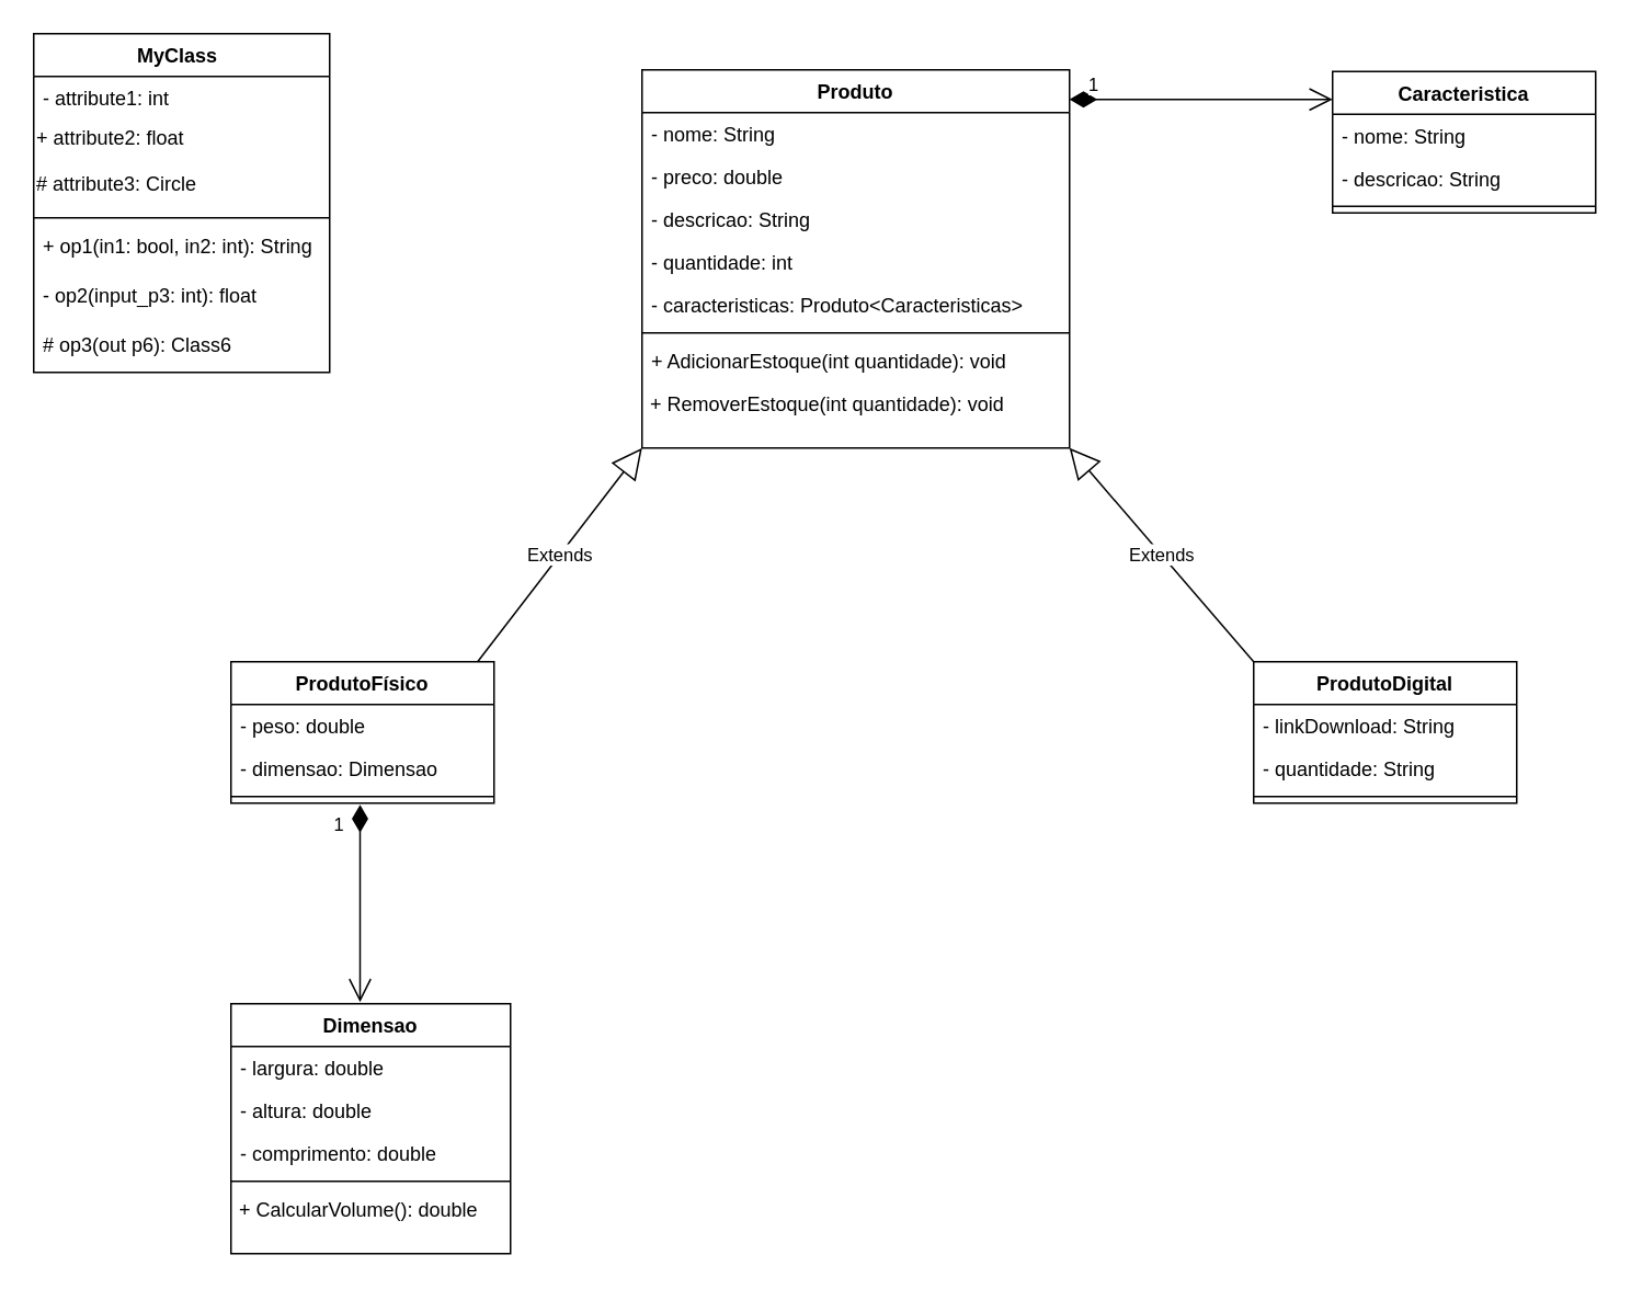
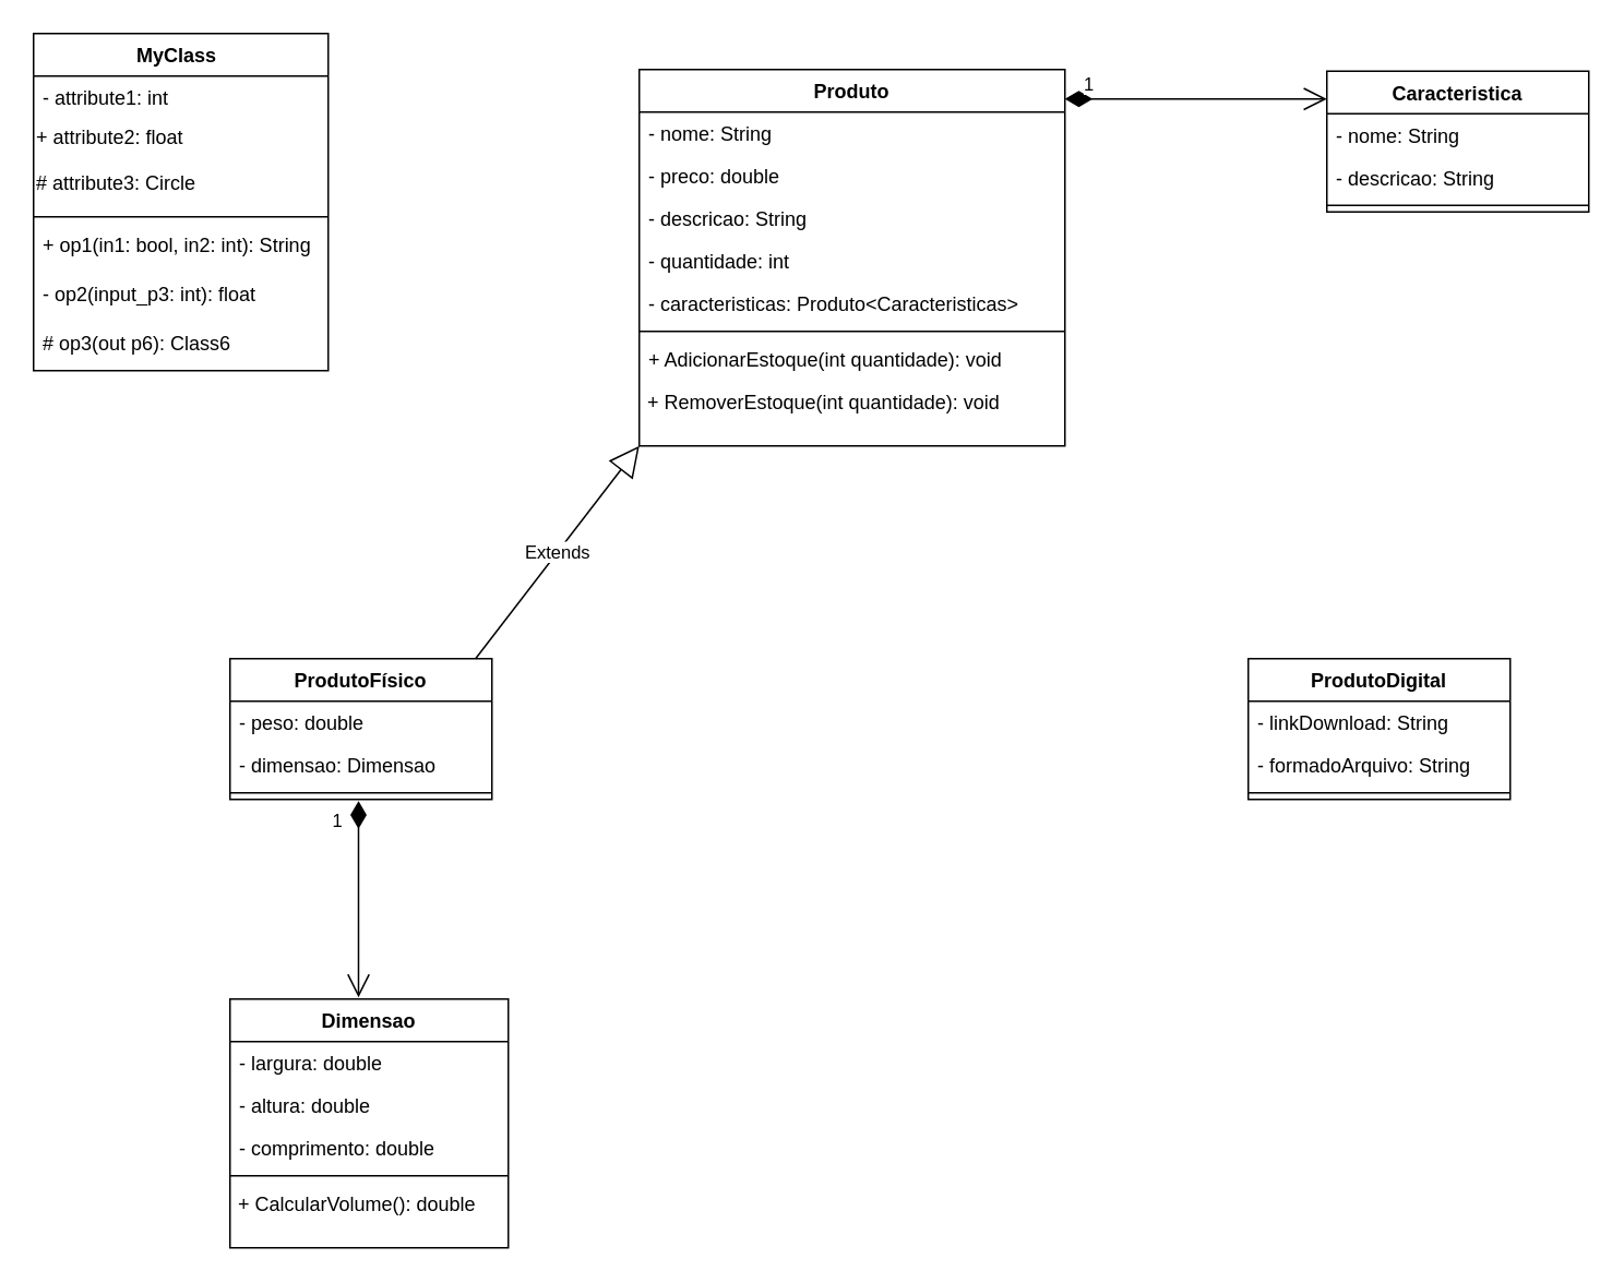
- <mxCell id="28" value="Extends" style="endArrow=block;endSize=16;endFill=0;html=1;rounded=0;entryX=1;entryY=1;entryDx=0;entryDy=0;exitX=0;exitY=0;exitDx=0;exitDy=0;" edge="1" parent="1" source="24" target="10"><mxGeometry width="160" relative="1" as="geometry"><mxPoint x="710" y="402" as="sourcePoint" /><mxPoint x="810" y="272" as="targetPoint" /><mxPoint as="offset" /></mxGeometry></mxCell>
- <mxCell id="26" value="- quantidade: String" style="text;strokeColor=none;fillColor=none;align=left;verticalAlign=top;spacingLeft=4;spacingRight=4;overflow=hidden;rotatable=0;points=[[0,0.5],[1,0.5]];portConstraint=eastwest;whiteSpace=wrap;html=1;" vertex="1" parent="24"><mxGeometry y="52" width="160" height="26" as="geometry" /></mxCell>
+ <mxCell id="26" value="- formadoArquivo: String" style="text;strokeColor=none;fillColor=none;align=left;verticalAlign=top;spacingLeft=4;spacingRight=4;overflow=hidden;rotatable=0;points=[[0,0.5],[1,0.5]];portConstraint=eastwest;whiteSpace=wrap;html=1;" vertex="1" parent="24"><mxGeometry y="52" width="160" height="26" as="geometry" /></mxCell>
